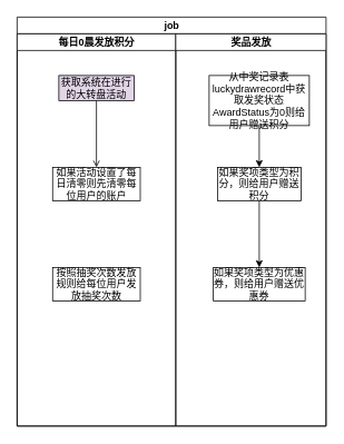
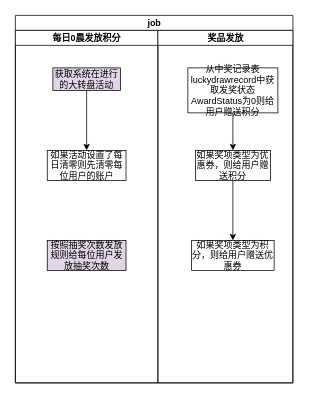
- <mxCell id="4" value="" style="edgeStyle=orthogonalEdgeStyle;rounded=0;orthogonalLoop=1;jettySize=auto;html=1;endArrow=open;" parent="3" source="5" target="6" edge="1"><mxGeometry relative="1" as="geometry" /></mxCell>
+ <mxCell id="4" value="" style="edgeStyle=orthogonalEdgeStyle;rounded=0;orthogonalLoop=1;jettySize=auto;html=1;" parent="3" source="5" target="6" edge="1"><mxGeometry relative="1" as="geometry" /></mxCell>
- <mxCell id="12" value="如果奖项类型为积分，则给用户赠送积分" style="rounded=0;whiteSpace=wrap;html=1;" parent="8" vertex="1"><mxGeometry x="50" y="160" width="100" height="40" as="geometry" /></mxCell>
+ <mxCell id="12" value="如果奖项类型为优惠券，则给用户赠送积分" style="rounded=0;whiteSpace=wrap;html=1;" parent="8" vertex="1"><mxGeometry x="50" y="160" width="100" height="40" as="geometry" /></mxCell>
- <mxCell id="7" value="&lt;span style=&quot;white-space: normal&quot;&gt;按照抽奖次数发放规则给每位用户发放抽奖次数&lt;/span&gt;" style="rounded=0;whiteSpace=wrap;html=1;" parent="3" vertex="1"><mxGeometry x="42.5" y="280" width="105" height="40" as="geometry" /></mxCell>
+ <mxCell id="7" value="&lt;span style=&quot;white-space: normal&quot;&gt;按照抽奖次数发放规则给每位用户发放抽奖次数&lt;/span&gt;" style="rounded=0;whiteSpace=wrap;html=1;fillColor=#e1d5e7;" parent="3" vertex="1"><mxGeometry x="42.5" y="280" width="105" height="40" as="geometry" /></mxCell>
- <mxCell id="13" value="如果奖项类型为优惠券，则给用户赠送优惠券" style="rounded=0;whiteSpace=wrap;html=1;" parent="8" vertex="1"><mxGeometry x="45" y="280" width="110" height="40" as="geometry" /></mxCell>
+ <mxCell id="13" value="如果奖项类型为积分，则给用户赠送优惠券" style="rounded=0;whiteSpace=wrap;html=1;" parent="8" vertex="1"><mxGeometry x="45" y="280" width="110" height="40" as="geometry" /></mxCell>
